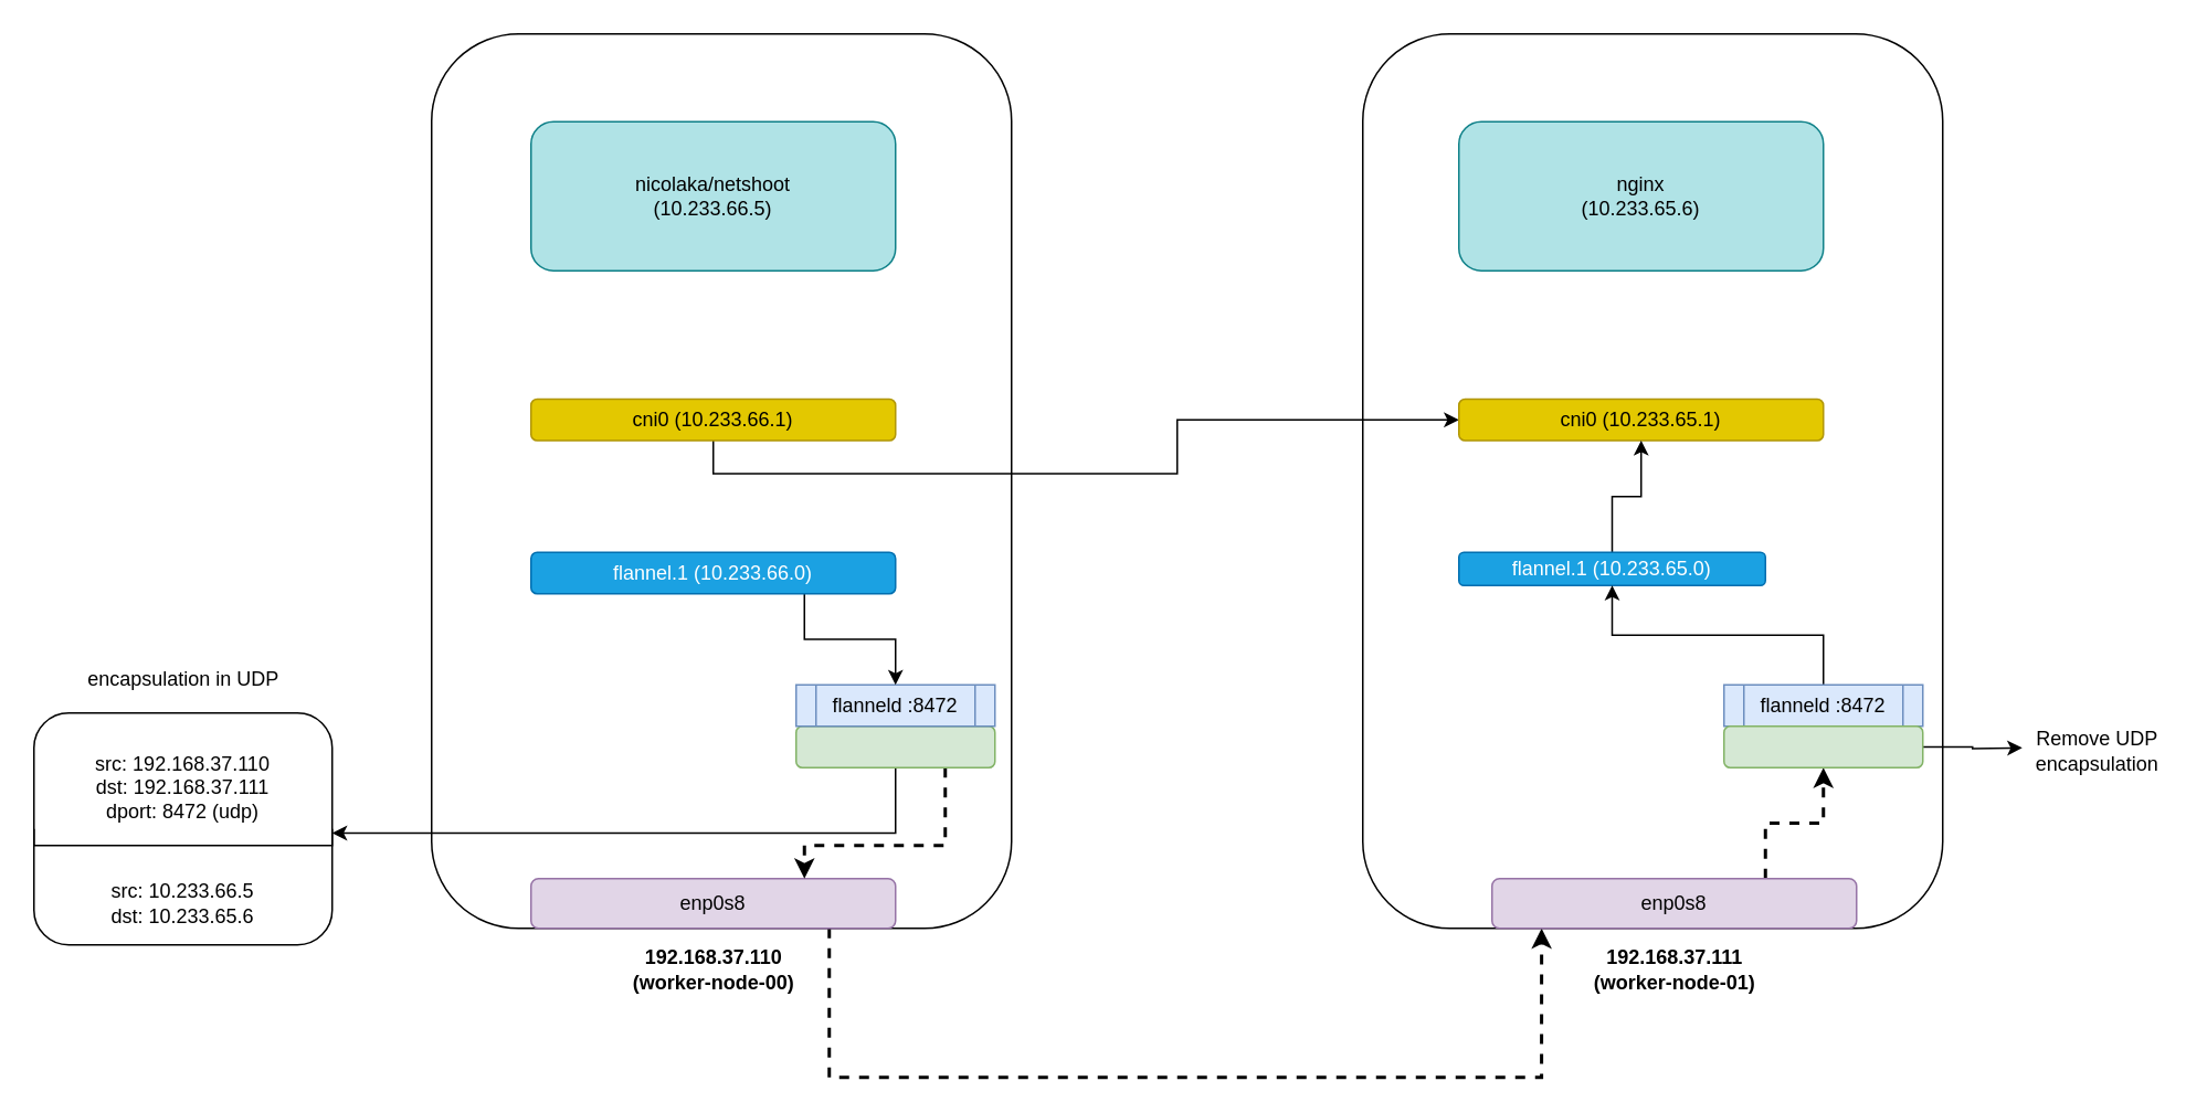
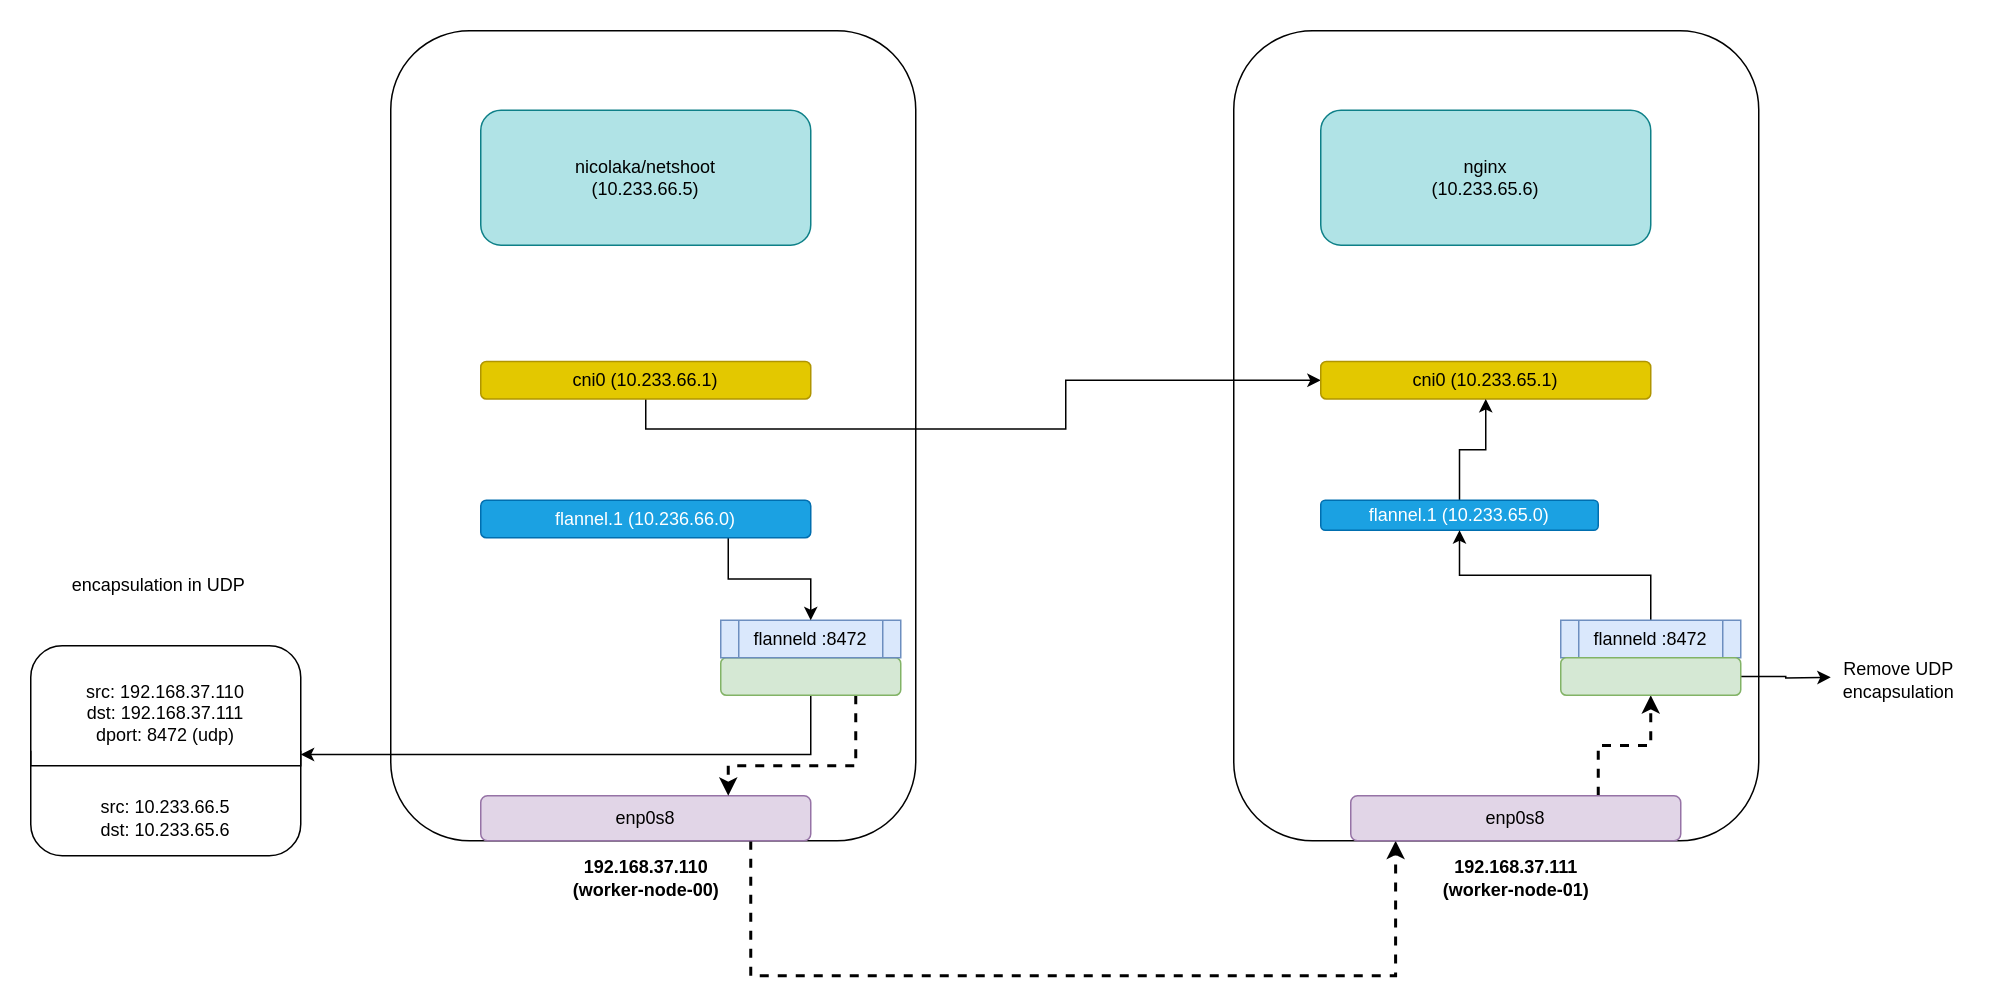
- <mxCell id="13" value="flannel.1 (10.233.66.0)" style="rounded=1;whiteSpace=wrap;html=1;fillColor=#1ba1e2;strokeColor=#006EAF;fontColor=#ffffff;" vertex="1" parent="1"><mxGeometry x="320" y="333" width="220" height="25" as="geometry" /></mxCell>
+ <mxCell id="13" value="flannel.1 (10.236.66.0)" style="rounded=1;whiteSpace=wrap;html=1;fillColor=#1ba1e2;strokeColor=#006EAF;fontColor=#ffffff;" vertex="1" parent="1"><mxGeometry x="320" y="333" width="220" height="25" as="geometry" /></mxCell>
- <mxCell id="15" value="encapsulation in UDP" style="text;html=1;align=center;verticalAlign=middle;resizable=0;points=[];autosize=1;strokeColor=none;fillColor=none;" vertex="1" parent="1"><mxGeometry x="45" y="400" width="130" height="20" as="geometry" /></mxCell>
+ <mxCell id="15" value="encapsulation in UDP" style="text;html=1;align=center;verticalAlign=middle;resizable=0;points=[];autosize=1;strokeColor=none;fillColor=none;" vertex="1" parent="1"><mxGeometry x="40" y="380" width="130" height="20" as="geometry" /></mxCell>
